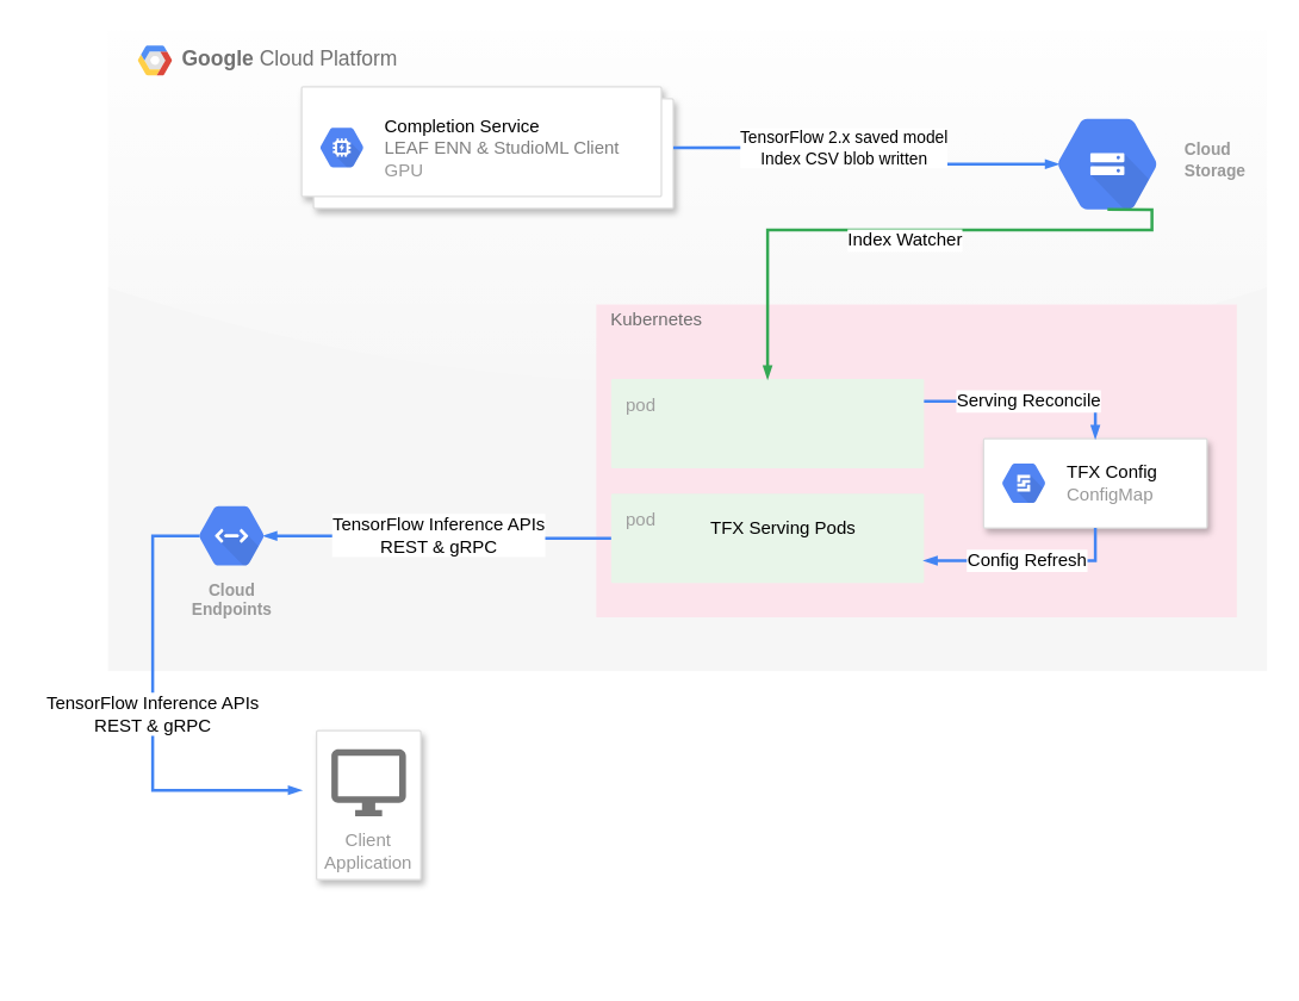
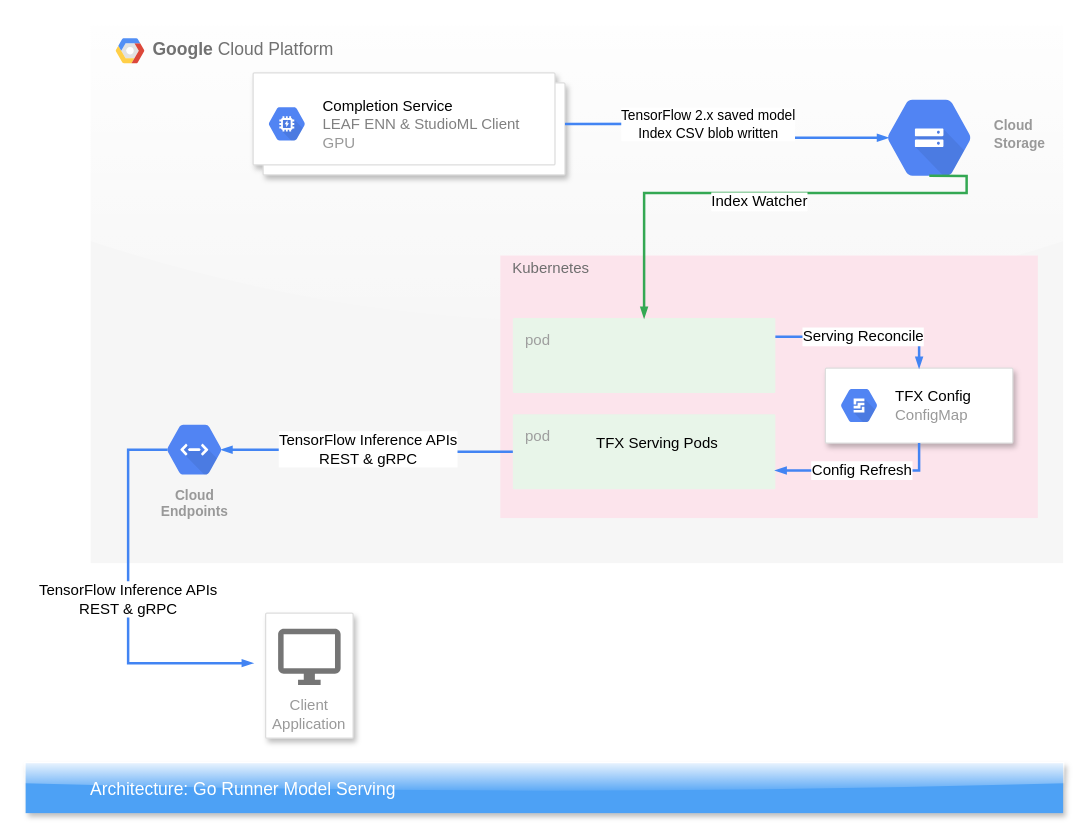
+ <mxCell id="8" value="Architecture: Go Runner Model Serving" style="fillColor=#4DA1F5;strokeColor=none;shadow=1;gradientColor=none;fontSize=14;align=left;spacingLeft=50;fontColor=#ffffff;glass=1;" parent="1" vertex="1"><mxGeometry y="610" width="830" height="40" as="geometry" x="20" /></mxCell>
